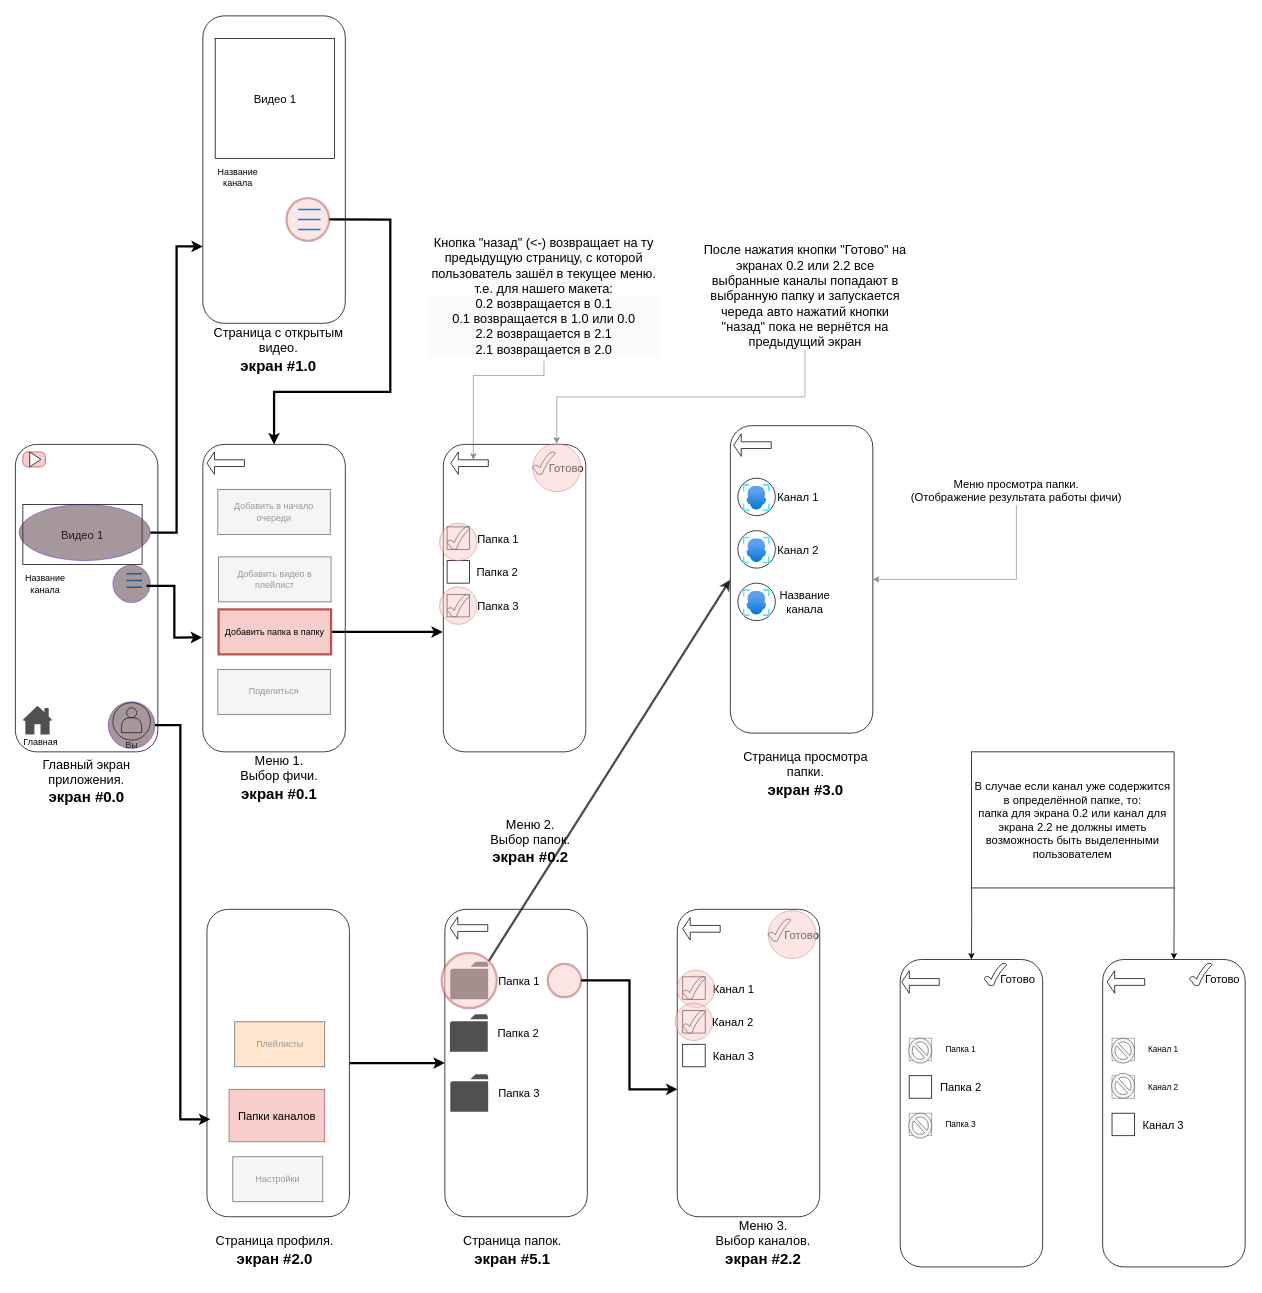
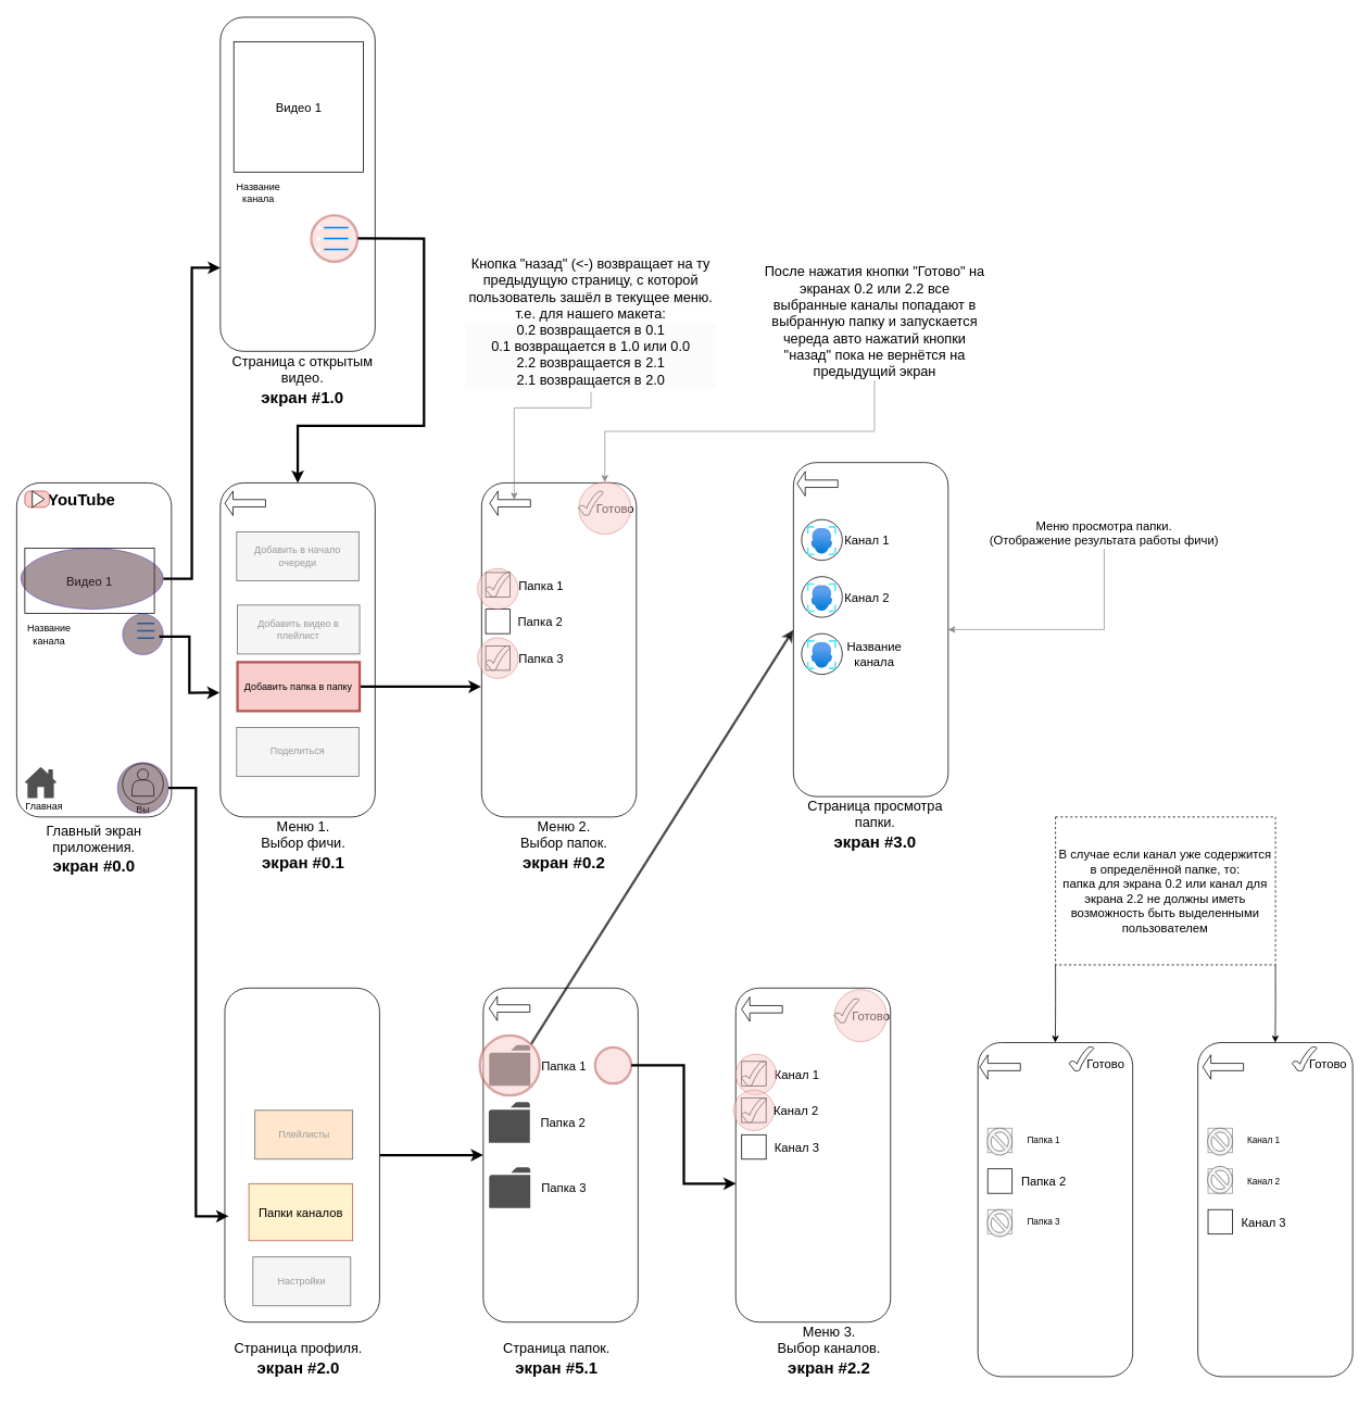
+ <mxCell id="26" value="&lt;font size=&quot;1&quot; style=&quot;&quot;&gt;&lt;b style=&quot;font-size: 20px;&quot;&gt;YouTube&lt;/b&gt;&lt;/font&gt;" style="text;html=1;align=center;verticalAlign=middle;whiteSpace=wrap;rounded=0;" parent="25" vertex="1"><mxGeometry x="30" width="80" height="20" as="geometry" /></mxCell>
- <mxCell id="18" value="Страница просмотра папки.&lt;br&gt;&lt;font style=&quot;font-size: 20px;&quot;&gt;&lt;b&gt;экран #3.0&lt;/b&gt;&lt;/font&gt;" style="text;html=1;align=center;verticalAlign=middle;whiteSpace=wrap;rounded=0;fontFamily=Helvetica;fontSize=17;fontColor=default;" parent="1" vertex="1"><mxGeometry x="978" y="997" width="192" height="70" as="geometry" /></mxCell>
+ <mxCell id="18" value="Страница просмотра папки.&lt;br&gt;&lt;font style=&quot;font-size: 20px;&quot;&gt;&lt;b&gt;экран #3.0&lt;/b&gt;&lt;/font&gt;" style="text;html=1;align=center;verticalAlign=middle;whiteSpace=wrap;rounded=0;fontFamily=Helvetica;fontSize=17;fontColor=default;" parent="1" vertex="1"><mxGeometry x="978" y="977" width="192" height="70" as="geometry" /></mxCell>
- <mxCell id="22" value="&lt;font style=&quot;font-size: 15px;&quot;&gt;В случае если канал уже содержится в определённой папке, то:&lt;br&gt;папка для экрана 0.2 или канал для экрана 2.2 не должны иметь возможность быть выделенными пользователем&lt;/font&gt;" style="rounded=0;whiteSpace=wrap;html=1;" parent="1" vertex="1"><mxGeometry x="1295.25" y="1002" width="270" height="181.5" as="geometry" /></mxCell>
+ <mxCell id="22" value="&lt;font style=&quot;font-size: 15px;&quot;&gt;В случае если канал уже содержится в определённой папке, то:&lt;br&gt;папка для экрана 0.2 или канал для экрана 2.2 не должны иметь возможность быть выделенными пользователем&lt;/font&gt;" style="rounded=0;whiteSpace=wrap;html=1;dashed=1;" parent="1" vertex="1"><mxGeometry x="1295.25" y="1002" width="270" height="181.5" as="geometry" /></mxCell>
- <mxCell id="12" value="Меню 2.&lt;br&gt;Выбор папок.&lt;br&gt;&lt;font style=&quot;font-size: 20px;&quot;&gt;&lt;b&gt;экран #0.2&lt;/b&gt;&lt;/font&gt;" style="text;html=1;align=center;verticalAlign=middle;whiteSpace=wrap;rounded=0;fontFamily=Helvetica;fontSize=17;fontColor=default;" parent="1" vertex="1"><mxGeometry x="648.23" y="1087" width="117.5" height="70" as="geometry" /></mxCell>
+ <mxCell id="12" value="Меню 2.&lt;br&gt;Выбор папок.&lt;br&gt;&lt;font style=&quot;font-size: 20px;&quot;&gt;&lt;b&gt;экран #0.2&lt;/b&gt;&lt;/font&gt;" style="text;html=1;align=center;verticalAlign=middle;whiteSpace=wrap;rounded=0;fontFamily=Helvetica;fontSize=17;fontColor=default;" parent="1" vertex="1"><mxGeometry x="633.23" y="1002" width="117.5" height="70" as="geometry" /></mxCell>
- <mxCell id="83" value="Папки каналов" style="rounded=0;whiteSpace=wrap;html=1;fontSize=15;fillColor=#f8cecc;strokeColor=#b85450;" parent="1" vertex="1"><mxGeometry x="305" y="1452" width="127.5" height="70" as="geometry" /></mxCell>
+ <mxCell id="83" value="Папки каналов" style="rounded=0;whiteSpace=wrap;html=1;fontSize=15;fillColor=#fff2cc;strokeColor=#b85450;" parent="1" vertex="1"><mxGeometry x="305" y="1452" width="127.5" height="70" as="geometry" /></mxCell>
